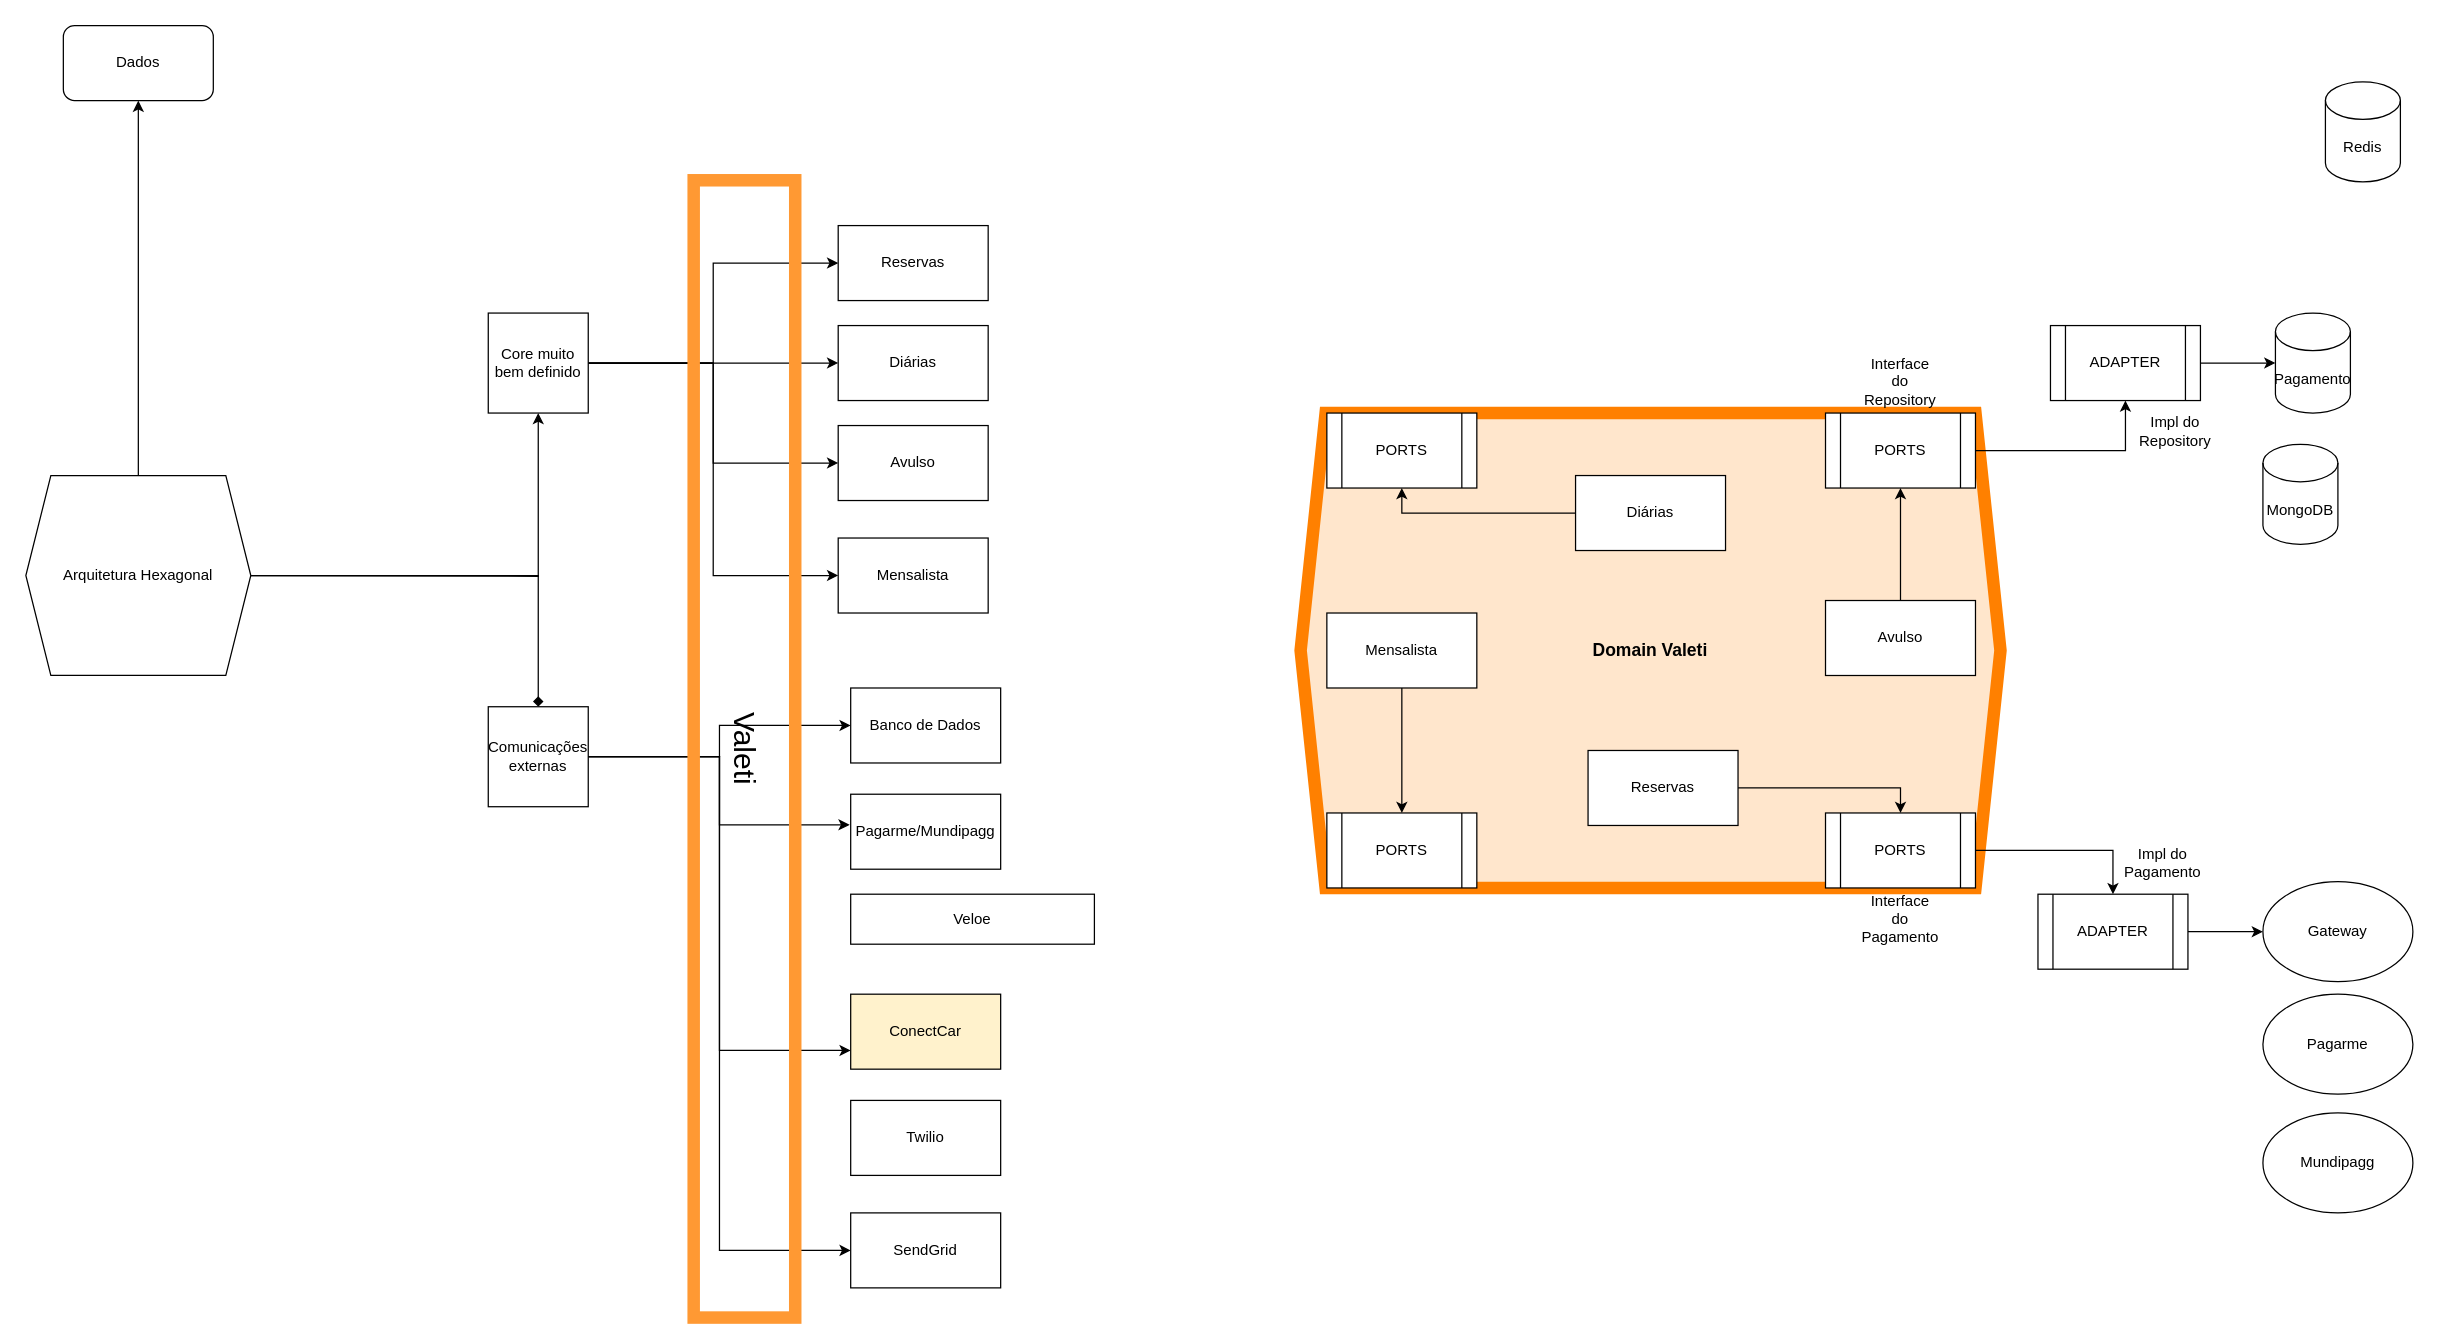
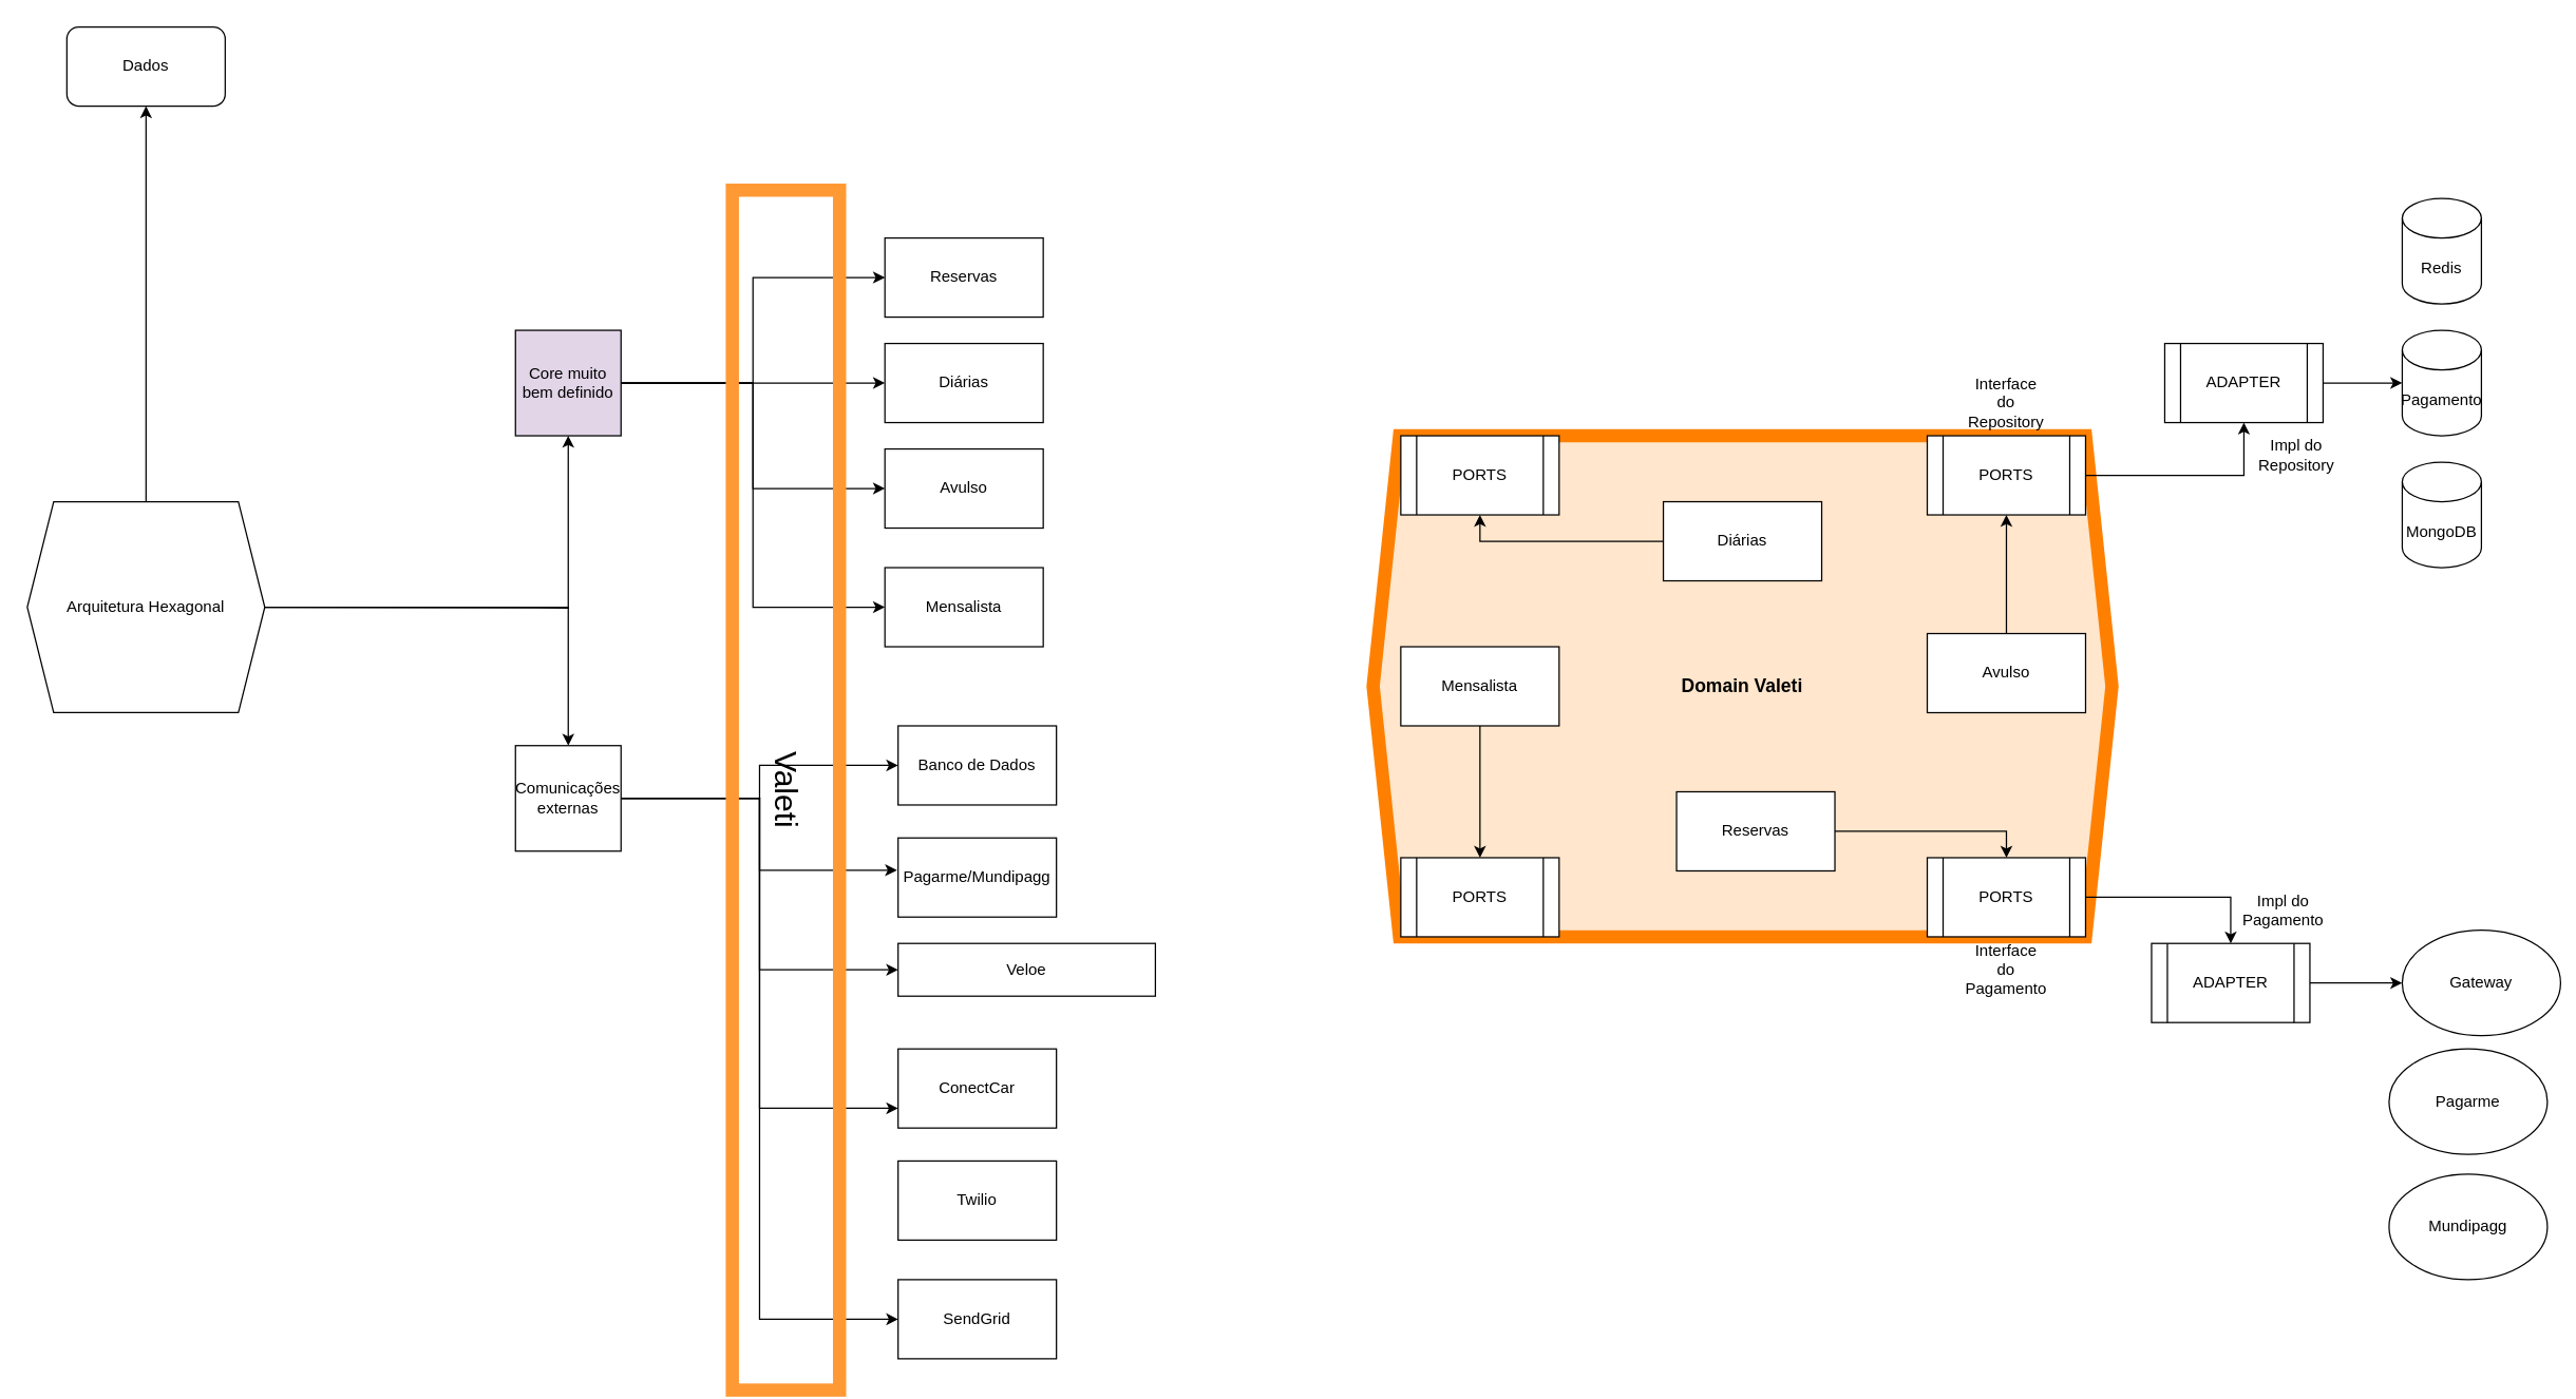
- <mxCell id="50" value="Redis" style="shape=cylinder3;whiteSpace=wrap;html=1;boundedLbl=1;backgroundOutline=1;size=15;" parent="1" vertex="1"><mxGeometry x="1860" y="65" width="60" height="80" as="geometry" /></mxCell>
+ <mxCell id="50" value="Redis" style="shape=cylinder3;whiteSpace=wrap;html=1;boundedLbl=1;backgroundOutline=1;size=15;" parent="1" vertex="1"><mxGeometry x="1820" y="150" width="60" height="80" as="geometry" /></mxCell>
- <mxCell id="9" value="Core muito bem definido" style="whiteSpace=wrap;html=1;aspect=fixed;" parent="1" vertex="1"><mxGeometry x="390" y="250" width="80" height="80" as="geometry" /></mxCell>
+ <mxCell id="9" value="Core muito bem definido" style="whiteSpace=wrap;html=1;aspect=fixed;fillColor=#e1d5e7;" parent="1" vertex="1"><mxGeometry x="390" y="250" width="80" height="80" as="geometry" /></mxCell>
- <mxCell id="49" value="MongoDB" style="shape=cylinder3;whiteSpace=wrap;html=1;boundedLbl=1;backgroundOutline=1;size=15;" parent="1" vertex="1"><mxGeometry x="1810" y="355" width="60" height="80" as="geometry" /></mxCell>
+ <mxCell id="49" value="MongoDB" style="shape=cylinder3;whiteSpace=wrap;html=1;boundedLbl=1;backgroundOutline=1;size=15;" parent="1" vertex="1"><mxGeometry x="1820" y="350" width="60" height="80" as="geometry" /></mxCell>
- <mxCell id="4" style="edgeStyle=orthogonalEdgeStyle;rounded=0;orthogonalLoop=1;jettySize=auto;html=1;exitX=1;exitY=0.5;exitDx=0;exitDy=0;endArrow=diamond;" parent="1" source="27" target="16" edge="1"><mxGeometry relative="1" as="geometry"><mxPoint x="200" y="460.059" as="sourcePoint" /></mxGeometry></mxCell>
+ <mxCell id="4" style="edgeStyle=orthogonalEdgeStyle;rounded=0;orthogonalLoop=1;jettySize=auto;html=1;exitX=1;exitY=0.5;exitDx=0;exitDy=0;" parent="1" source="27" target="16" edge="1"><mxGeometry relative="1" as="geometry"><mxPoint x="200" y="460.059" as="sourcePoint" /></mxGeometry></mxCell>
+ <mxCell id="13" style="edgeStyle=orthogonalEdgeStyle;rounded=0;orthogonalLoop=1;jettySize=auto;html=1;entryX=0;entryY=0.5;entryDx=0;entryDy=0;" parent="1" source="16" target="22" edge="1"><mxGeometry relative="1" as="geometry" /></mxCell>
- <mxCell id="53" value="Gateway" style="ellipse;whiteSpace=wrap;html=1;" parent="1" vertex="1"><mxGeometry x="1810" y="705" width="120" height="80" as="geometry" /></mxCell>
+ <mxCell id="53" value="Gateway" style="ellipse;whiteSpace=wrap;html=1;" parent="1" vertex="1"><mxGeometry x="1820" y="705" width="120" height="80" as="geometry" /></mxCell>
- <mxCell id="23" value="ConectCar" style="rounded=0;whiteSpace=wrap;html=1;fillColor=#fff2cc;" parent="1" vertex="1"><mxGeometry x="680" y="795" width="120" height="60" as="geometry" /></mxCell>
+ <mxCell id="23" value="ConectCar" style="rounded=0;whiteSpace=wrap;html=1;" parent="1" vertex="1"><mxGeometry x="680" y="795" width="120" height="60" as="geometry" /></mxCell>
